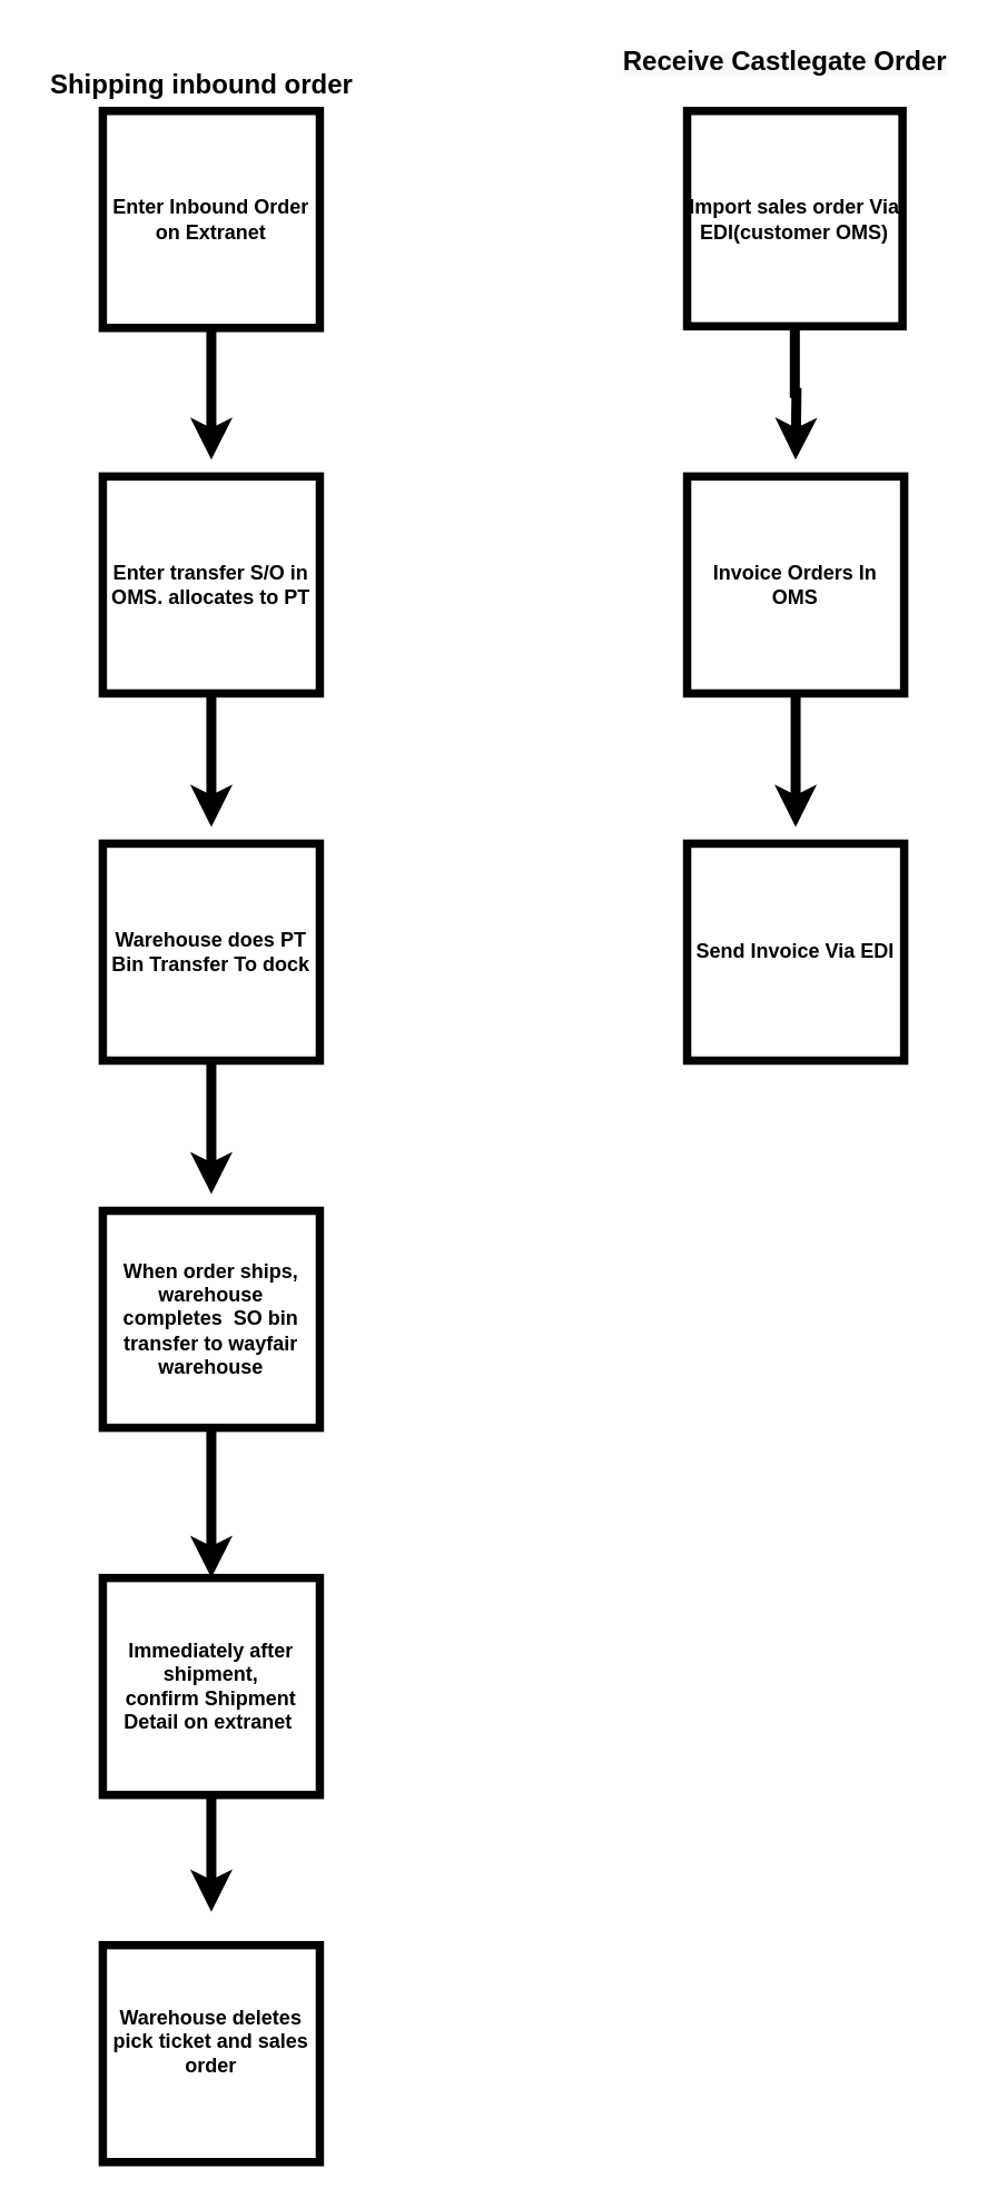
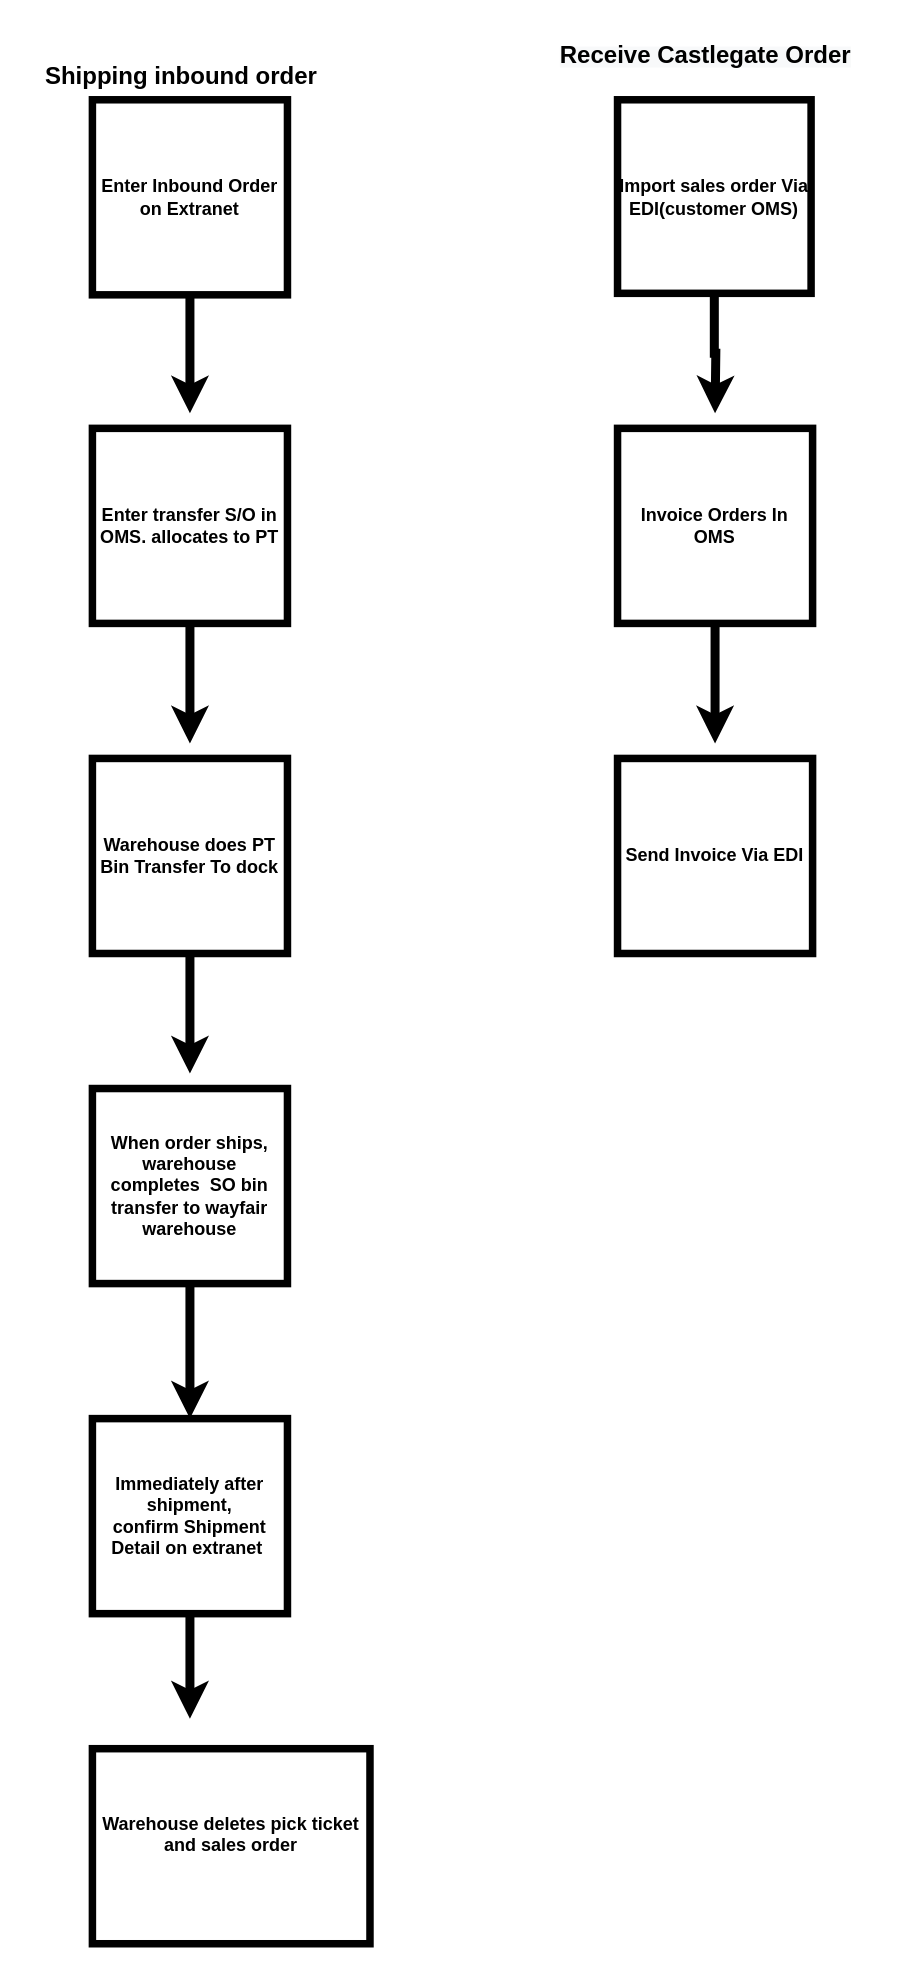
- <mxCell id="19" value="&lt;b&gt;Warehouse deletes pick ticket and sales order&lt;br&gt;&lt;br&gt;&lt;/b&gt;" style="whiteSpace=wrap;html=1;aspect=fixed;strokeWidth=5;" vertex="1" parent="1"><mxGeometry x="61" y="1165" width="130" height="130" as="geometry" /></mxCell>
+ <mxCell id="19" value="&lt;b&gt;Warehouse deletes pick ticket and sales order&lt;br&gt;&lt;br&gt;&lt;/b&gt;" style="whiteSpace=wrap;html=1;aspect=fixed;strokeWidth=5;" vertex="1" parent="1"><mxGeometry x="61" y="1165" width="185" height="130" as="geometry" /></mxCell>
